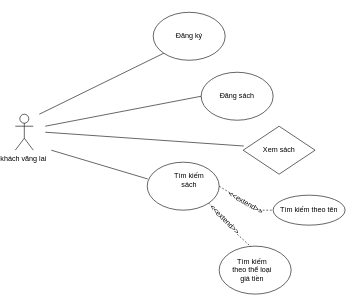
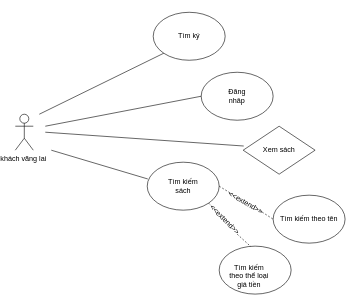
- <mxCell id="11" value="Đăng ký" style="text;html=1;strokeColor=none;fillColor=none;align=center;verticalAlign=middle;whiteSpace=wrap;rounded=0;" vertex="1" parent="1"><mxGeometry x="280" y="45" width="60" height="30" as="geometry" /></mxCell>
+ <mxCell id="11" value="Tìm ký" style="text;html=1;strokeColor=none;fillColor=none;align=center;verticalAlign=middle;whiteSpace=wrap;rounded=0;" vertex="1" parent="1"><mxGeometry x="280" y="45" width="60" height="30" as="geometry" /></mxCell>
- <mxCell id="12" value="Đăng sách" style="text;html=1;strokeColor=none;fillColor=none;align=center;verticalAlign=middle;whiteSpace=wrap;rounded=0;" vertex="1" parent="1"><mxGeometry x="360" y="145" width="60" height="30" as="geometry" /></mxCell>
+ <mxCell id="12" value="Đăng nhâp" style="text;html=1;strokeColor=none;fillColor=none;align=center;verticalAlign=middle;whiteSpace=wrap;rounded=0;" vertex="1" parent="1"><mxGeometry x="360" y="145" width="60" height="30" as="geometry" /></mxCell>
- <mxCell id="13" value="Tìm kiếm sách" style="text;html=1;strokeColor=none;fillColor=none;align=center;verticalAlign=middle;whiteSpace=wrap;rounded=0;" vertex="1" parent="1"><mxGeometry x="280" y="285" width="60" height="30" as="geometry" /></mxCell>
+ <mxCell id="13" value="Tìm kiếm sách" style="text;html=1;strokeColor=none;fillColor=none;align=center;verticalAlign=middle;whiteSpace=wrap;rounded=0;" vertex="1" parent="1"><mxGeometry x="270" y="295" width="60" height="30" as="geometry" /></mxCell>
- <mxCell id="15" value="Tìm kiếm theo tên" style="ellipse;whiteSpace=wrap;html=1;" vertex="1" parent="1"><mxGeometry x="450" y="325" width="120" height="50" as="geometry" /></mxCell>
+ <mxCell id="15" value="Tìm kiếm theo tên" style="ellipse;whiteSpace=wrap;html=1;" vertex="1" parent="1"><mxGeometry x="450" y="325" width="120" height="80" as="geometry" /></mxCell>
- <mxCell id="18" value="Tìm kiếm theo thể loại giá tiền" style="text;html=1;strokeColor=none;fillColor=none;align=center;verticalAlign=middle;whiteSpace=wrap;rounded=0;" vertex="1" parent="1"><mxGeometry x="380" y="440" width="70" height="20" as="geometry" /></mxCell>
+ <mxCell id="18" value="Tìm kiếm theo thể loại giá tiền" style="text;html=1;strokeColor=none;fillColor=none;align=center;verticalAlign=middle;whiteSpace=wrap;rounded=0;" vertex="1" parent="1"><mxGeometry x="375" y="450" width="70" height="20" as="geometry" /></mxCell>
